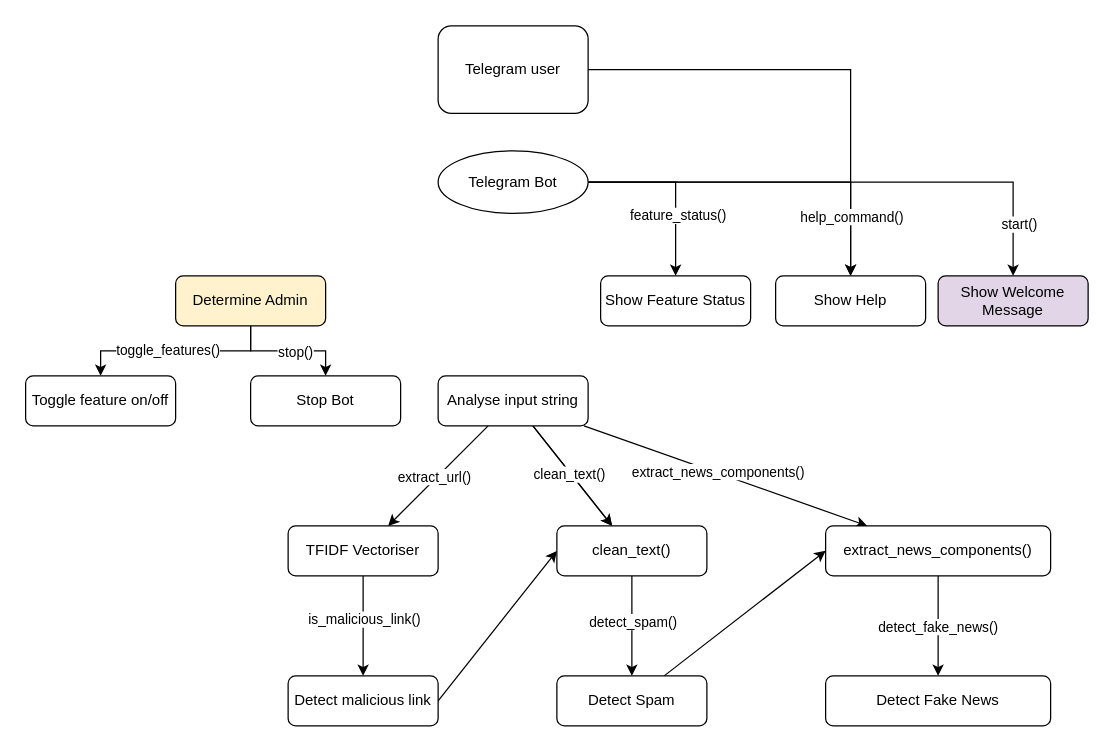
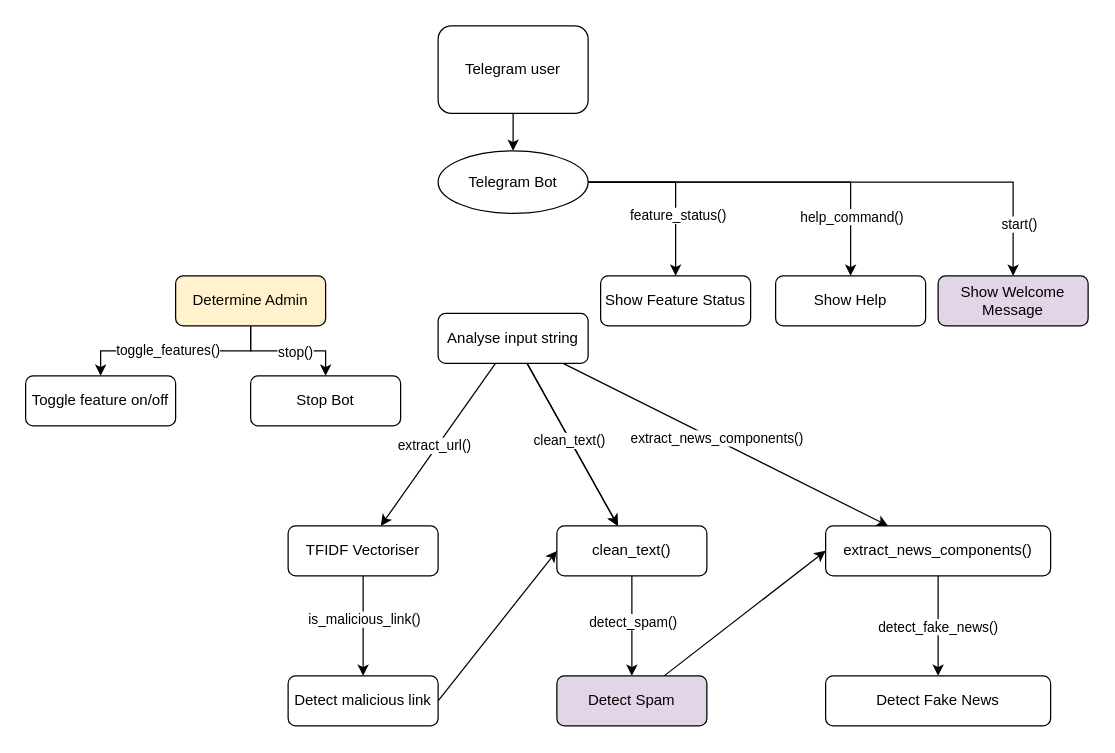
- <mxCell id="2" style="edgeStyle=orthogonalEdgeStyle;rounded=0;orthogonalLoop=1;jettySize=auto;html=1;" parent="1" source="3" target="26" edge="1"><mxGeometry relative="1" as="geometry" /></mxCell>
+ <mxCell id="2" style="edgeStyle=orthogonalEdgeStyle;rounded=0;orthogonalLoop=1;jettySize=auto;html=1;" parent="1" source="3" target="10" edge="1"><mxGeometry relative="1" as="geometry" /></mxCell>
- <mxCell id="24" value="Analyse input string" style="rounded=1;whiteSpace=wrap;html=1;" parent="1" vertex="1"><mxGeometry x="350" y="300" width="120" height="40" as="geometry" /></mxCell>
+ <mxCell id="24" value="Analyse input string" style="rounded=1;whiteSpace=wrap;html=1;" parent="1" vertex="1"><mxGeometry x="350" y="250" width="120" height="40" as="geometry" /></mxCell>
- <mxCell id="38" value="Detect Spam" style="rounded=1;whiteSpace=wrap;html=1;" parent="1" vertex="1"><mxGeometry x="445" y="540" width="120" height="40" as="geometry" /></mxCell>
+ <mxCell id="38" value="Detect Spam" style="rounded=1;whiteSpace=wrap;html=1;fillColor=#e1d5e7;" parent="1" vertex="1"><mxGeometry x="445" y="540" width="120" height="40" as="geometry" /></mxCell>
